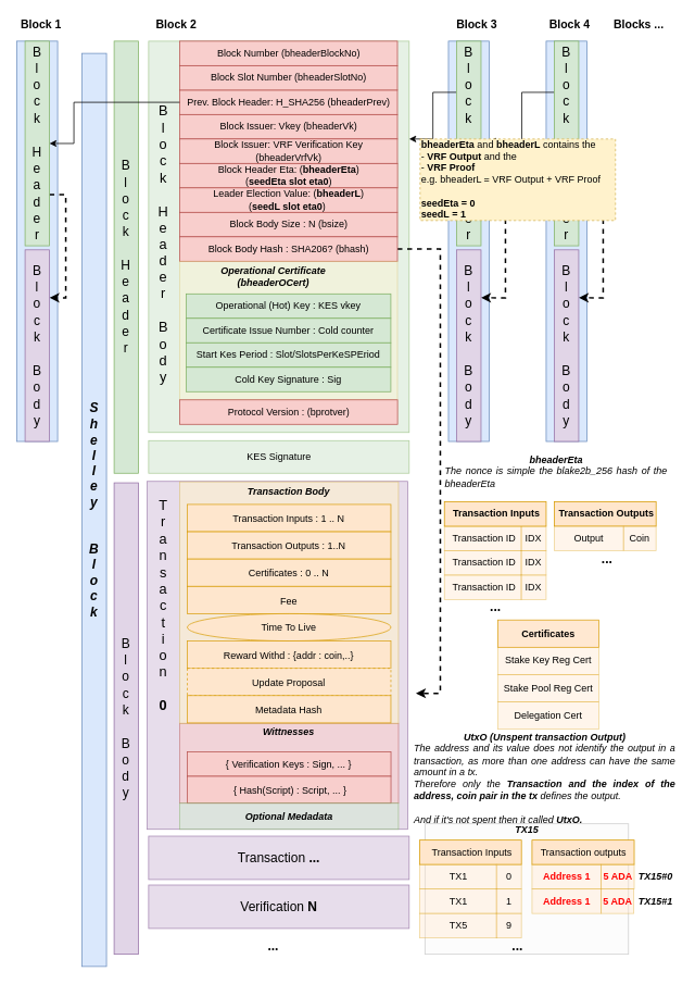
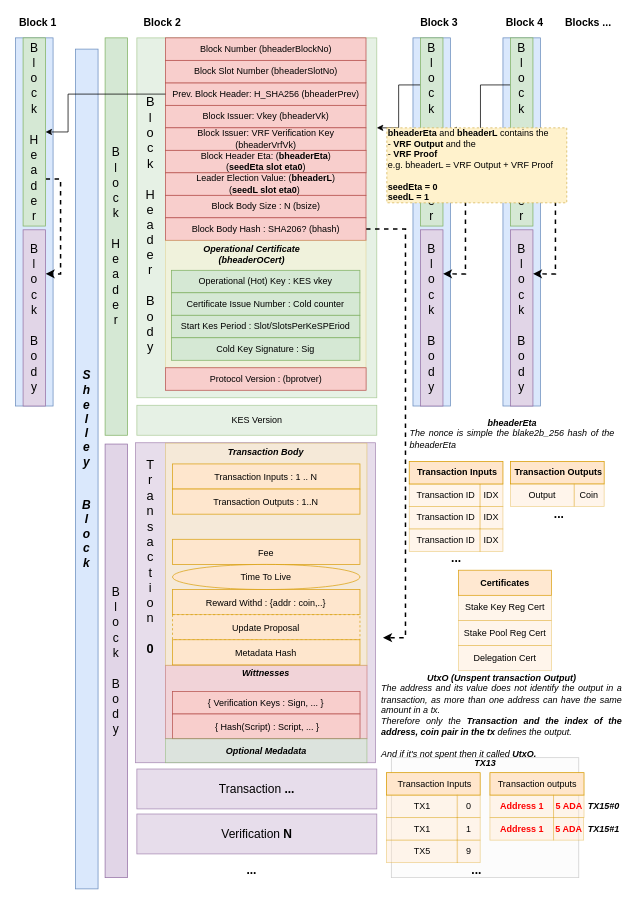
- <mxCell id="39" value="&lt;font style=&quot;font-size: 12px&quot;&gt;KES Signature&lt;br style=&quot;font-size: 12px&quot;&gt;&lt;/font&gt;" style="rounded=0;whiteSpace=wrap;html=1;fontSize=12;align=center;fillColor=#d5e8d4;strokeColor=#82b366;opacity=60;" parent="1" vertex="1"><mxGeometry x="181.75" y="540" width="320" height="40" as="geometry" /></mxCell>
+ <mxCell id="39" value="&lt;font style=&quot;font-size: 12px&quot;&gt;KES Version&lt;br style=&quot;font-size: 12px&quot;&gt;&lt;/font&gt;" style="rounded=0;whiteSpace=wrap;html=1;fontSize=12;align=center;fillColor=#d5e8d4;strokeColor=#82b366;opacity=60;" parent="1" vertex="1"><mxGeometry x="181.75" y="540" width="320" height="40" as="geometry" /></mxCell>
- <mxCell id="28" value="&lt;font style=&quot;font-size: 12px&quot;&gt;Certificates : 0 .. N&lt;/font&gt;" style="rounded=0;whiteSpace=wrap;html=1;fontSize=17;opacity=90;align=center;fillColor=#ffe6cc;strokeColor=#d79b00;imageHeight=24;" parent="1" vertex="1"><mxGeometry x="229.3" y="685.25" width="250" height="33.5" as="geometry" /></mxCell>
- <mxCell id="93" value="&lt;font style=&quot;font-size: 12px&quot;&gt;&lt;b style=&quot;font-size: 12px&quot;&gt;&lt;i style=&quot;font-size: 12px&quot;&gt;TX15&lt;/i&gt;&lt;/b&gt;&lt;/font&gt;" style="text;html=1;strokeColor=none;fillColor=none;align=center;verticalAlign=middle;whiteSpace=wrap;rounded=0;fontSize=12;opacity=40;" parent="1" vertex="1"><mxGeometry x="619.63" y="1006.75" width="53" height="20" as="geometry" /></mxCell>
+ <mxCell id="93" value="&lt;font style=&quot;font-size: 12px&quot;&gt;&lt;b style=&quot;font-size: 12px&quot;&gt;&lt;i style=&quot;font-size: 12px&quot;&gt;TX13&lt;/i&gt;&lt;/b&gt;&lt;/font&gt;" style="text;html=1;strokeColor=none;fillColor=none;align=center;verticalAlign=middle;whiteSpace=wrap;rounded=0;fontSize=12;opacity=40;" parent="1" vertex="1"><mxGeometry x="619.63" y="1006.75" width="53" height="20" as="geometry" /></mxCell>
